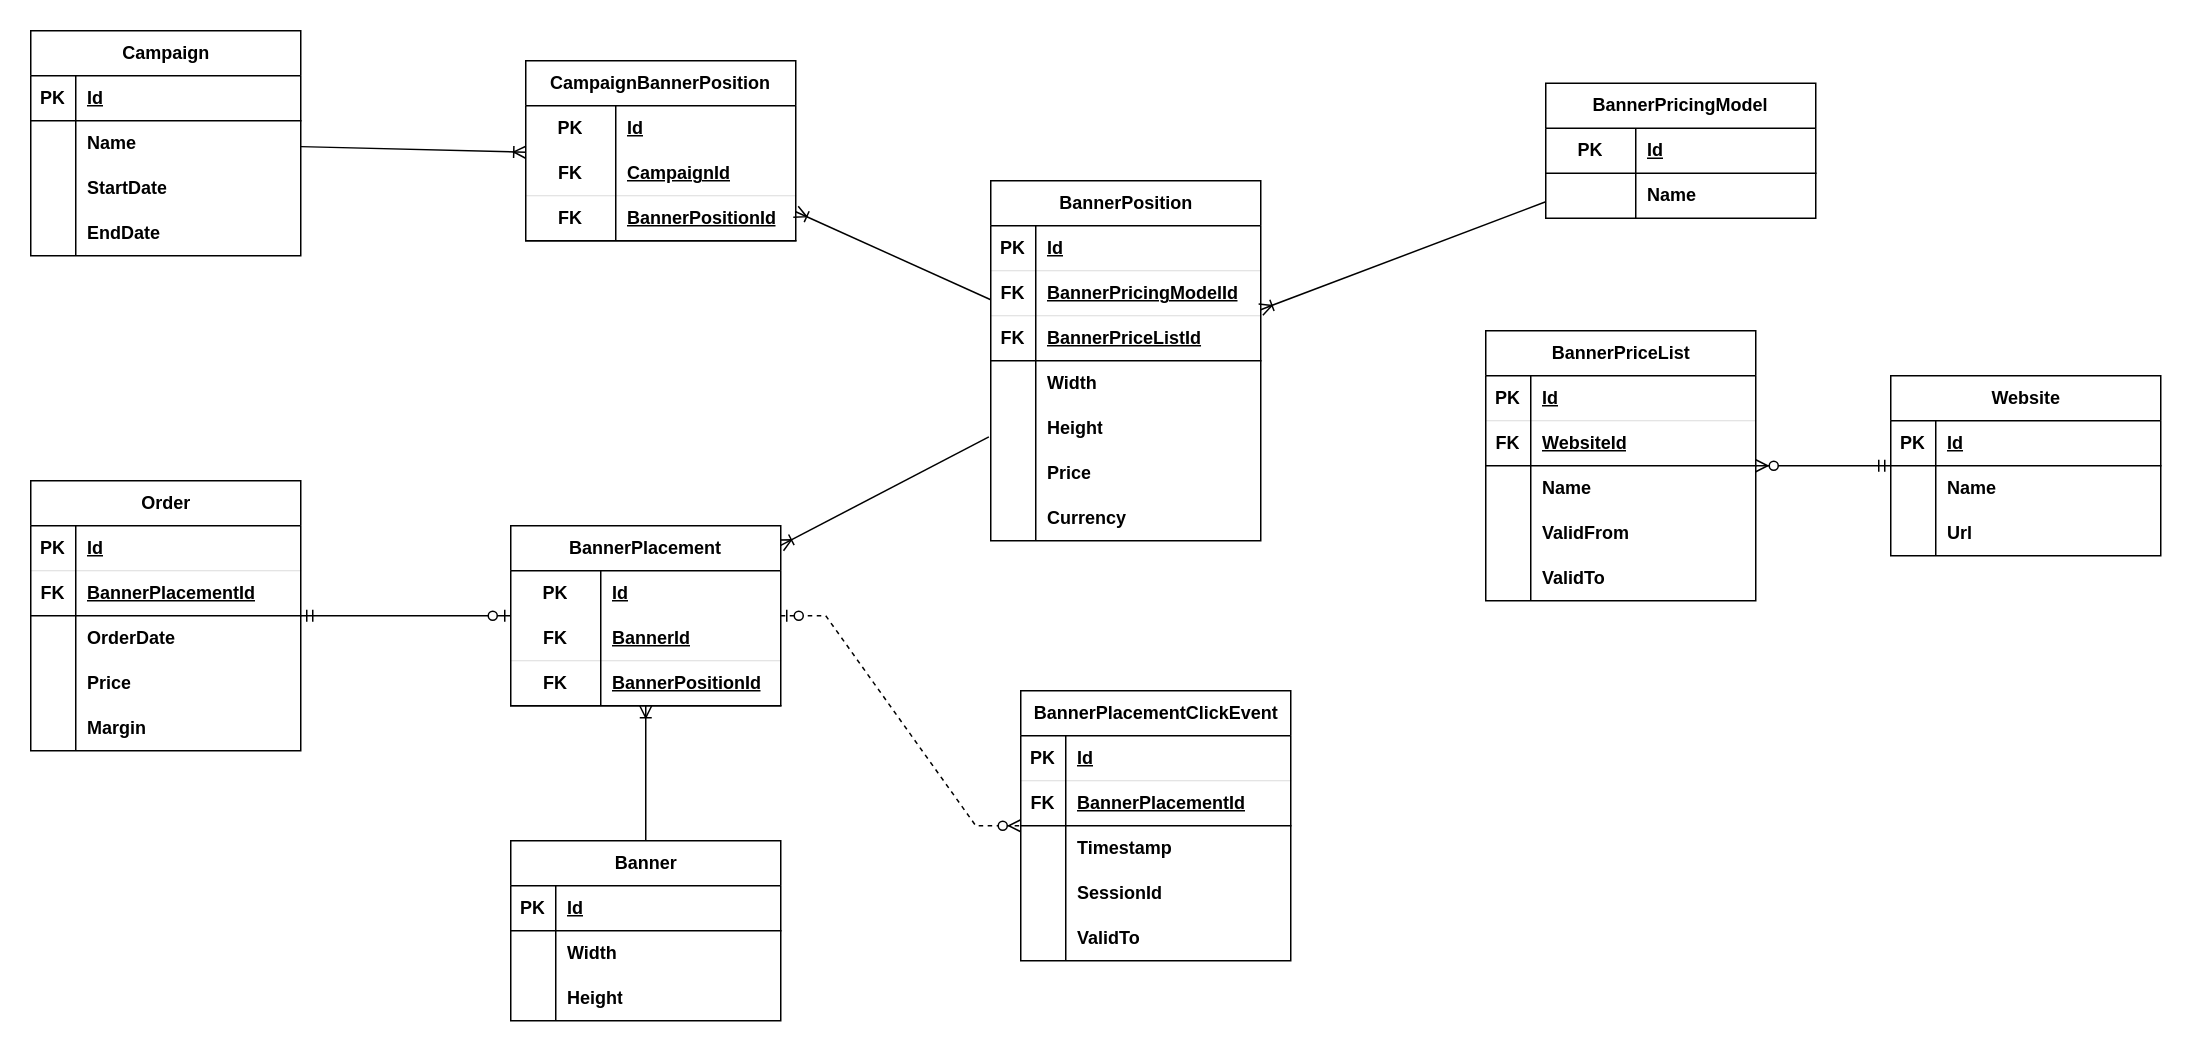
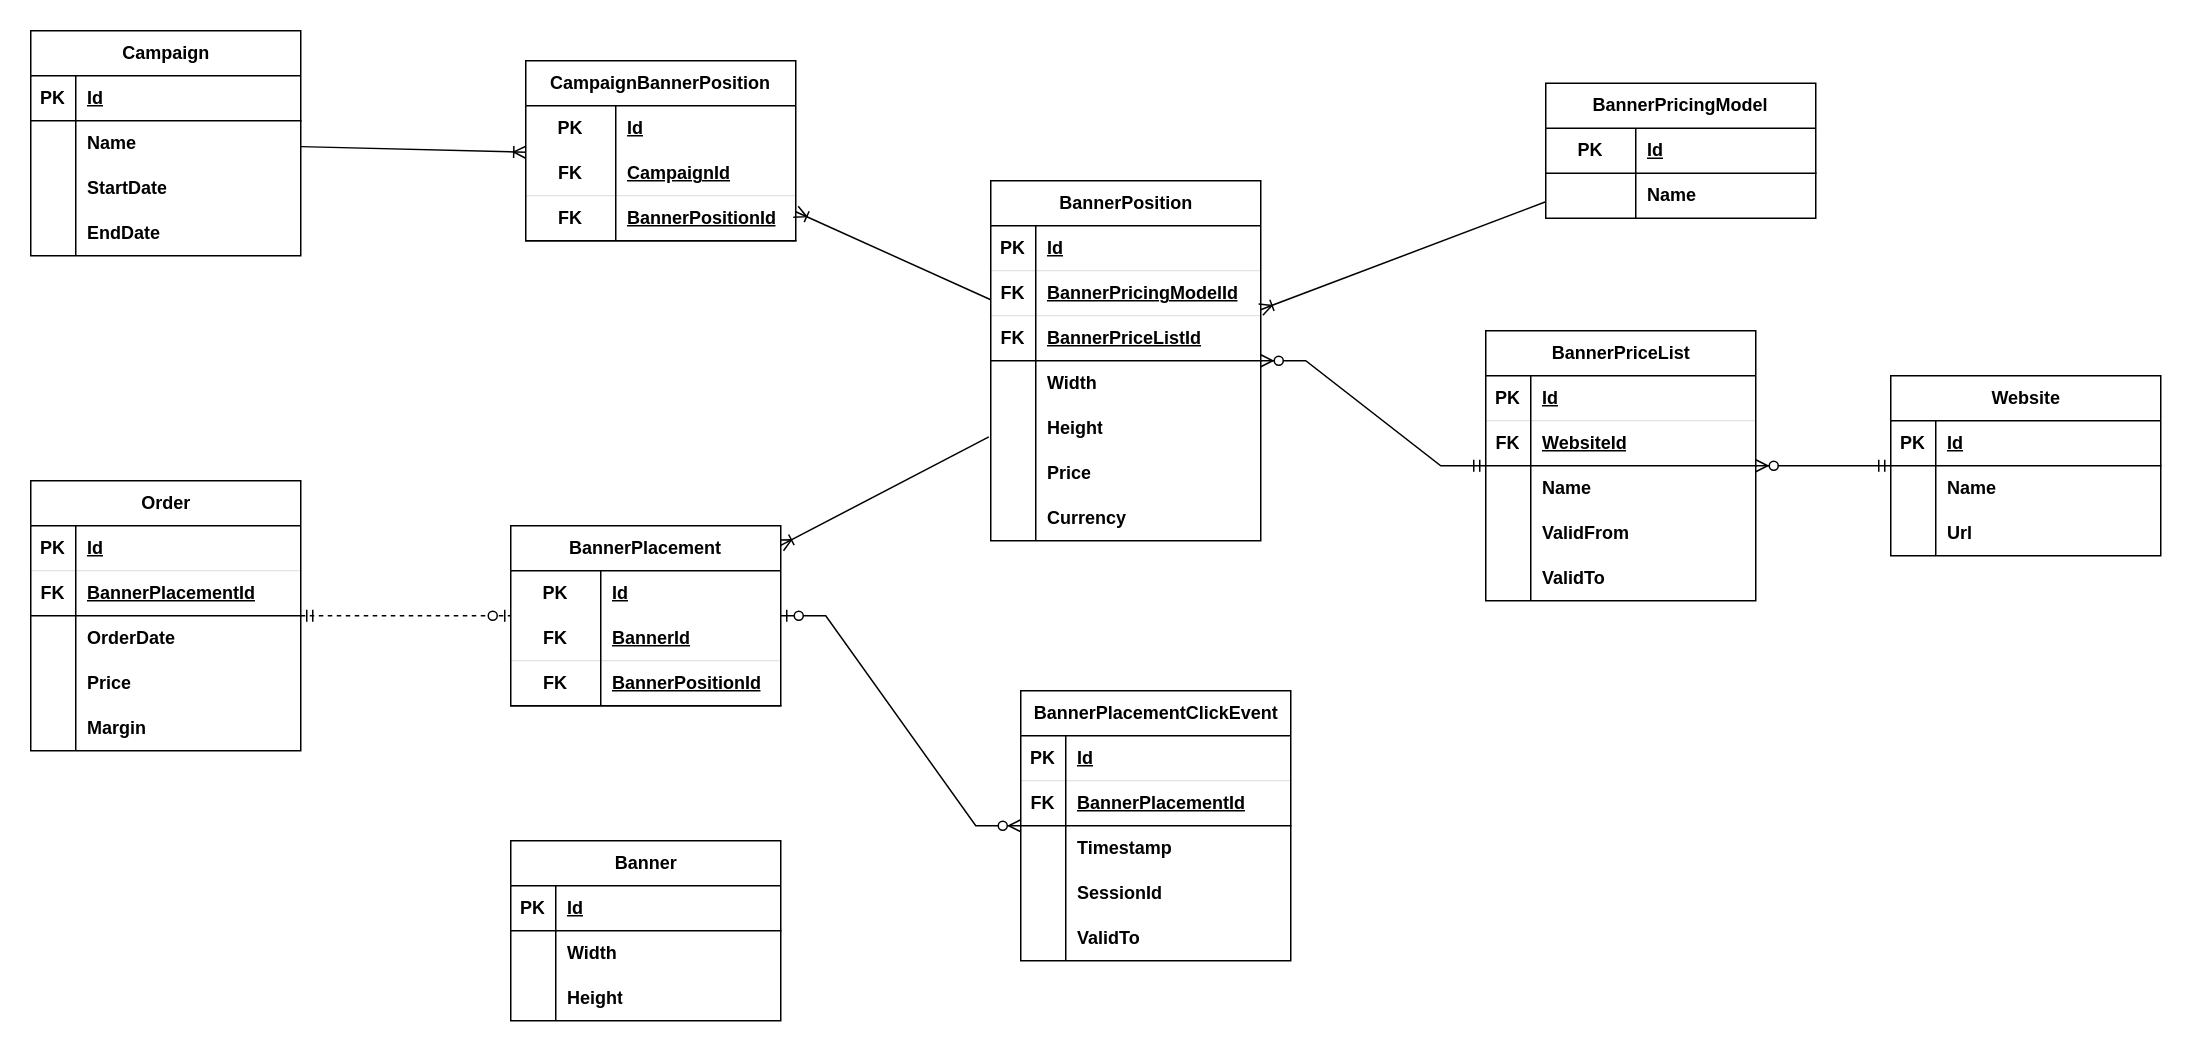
+ <mxCell id="122" value="" style="edgeStyle=entityRelationEdgeStyle;fontSize=12;html=1;endArrow=ERzeroToMany;startArrow=ERmandOne;rounded=0;" parent="1" source="105" target="41" edge="1"><mxGeometry width="100" height="100" relative="1" as="geometry"><mxPoint x="880" y="400" as="sourcePoint" /><mxPoint x="750" y="400" as="targetPoint" /><Array as="points"><mxPoint x="950" y="380" /><mxPoint x="990" y="240" /></Array></mxGeometry></mxCell>
- <mxCell id="80" value="" style="fontSize=12;html=1;endArrow=ERzeroToOne;startArrow=ERmandOne;rounded=0;" parent="1" source="25" target="83" edge="1"><mxGeometry width="100" height="100" relative="1" as="geometry"><mxPoint x="1020" y="550" as="sourcePoint" /><mxPoint x="1120" y="450" as="targetPoint" /></mxGeometry></mxCell>
+ <mxCell id="80" value="" style="fontSize=12;html=1;endArrow=ERzeroToOne;startArrow=ERmandOne;rounded=0;dashed=1;" parent="1" source="25" target="83" edge="1"><mxGeometry width="100" height="100" relative="1" as="geometry"><mxPoint x="1020" y="550" as="sourcePoint" /><mxPoint x="1120" y="450" as="targetPoint" /></mxGeometry></mxCell>
- <mxCell id="140" value="" style="edgeStyle=entityRelationEdgeStyle;fontSize=12;html=1;endArrow=ERzeroToMany;startArrow=ERzeroToOne;rounded=0;dashed=1;" edge="1" parent="1" source="83" target="123"><mxGeometry width="100" height="100" relative="1" as="geometry"><mxPoint x="680" y="390" as="sourcePoint" /><mxPoint x="780" y="290" as="targetPoint" /></mxGeometry></mxCell>
+ <mxCell id="140" value="" style="edgeStyle=entityRelationEdgeStyle;fontSize=12;html=1;endArrow=ERzeroToMany;startArrow=ERzeroToOne;rounded=0;" edge="1" parent="1" source="83" target="123"><mxGeometry width="100" height="100" relative="1" as="geometry"><mxPoint x="680" y="390" as="sourcePoint" /><mxPoint x="780" y="290" as="targetPoint" /></mxGeometry></mxCell>
- <mxCell id="82" value="" style="fontSize=12;html=1;endArrow=ERoneToMany;rounded=0;" parent="1" source="15" target="83" edge="1"><mxGeometry width="100" height="100" relative="1" as="geometry"><mxPoint x="420" y="540" as="sourcePoint" /><mxPoint x="370.98" y="520.99" as="targetPoint" /></mxGeometry></mxCell>
